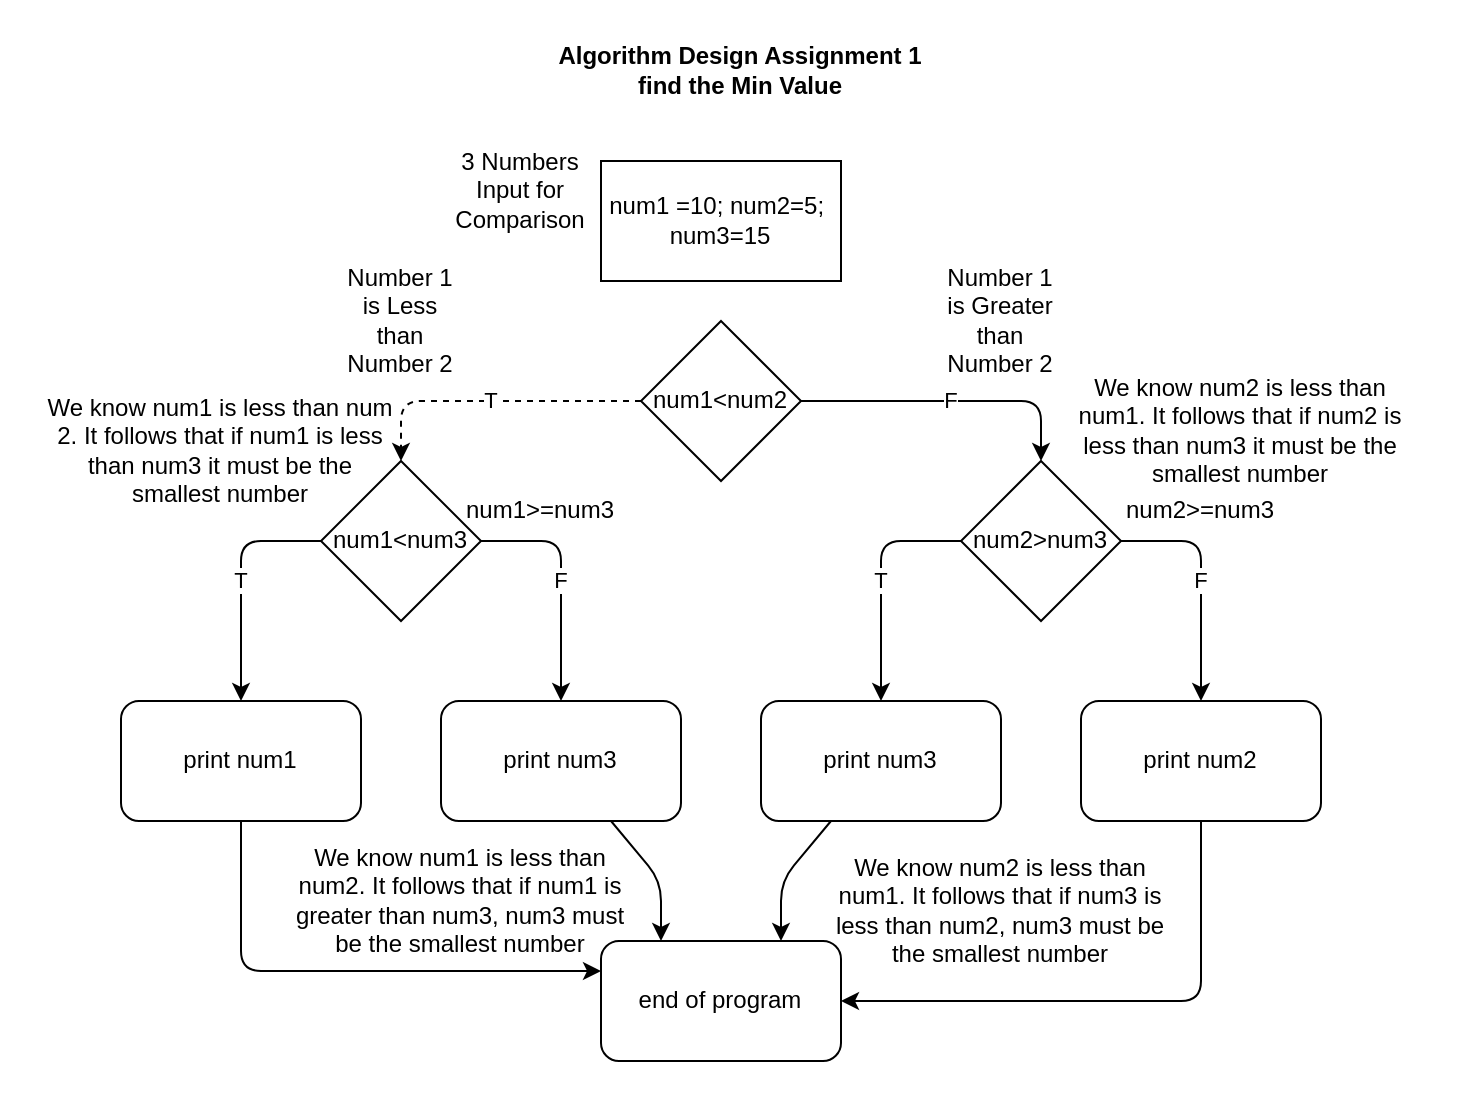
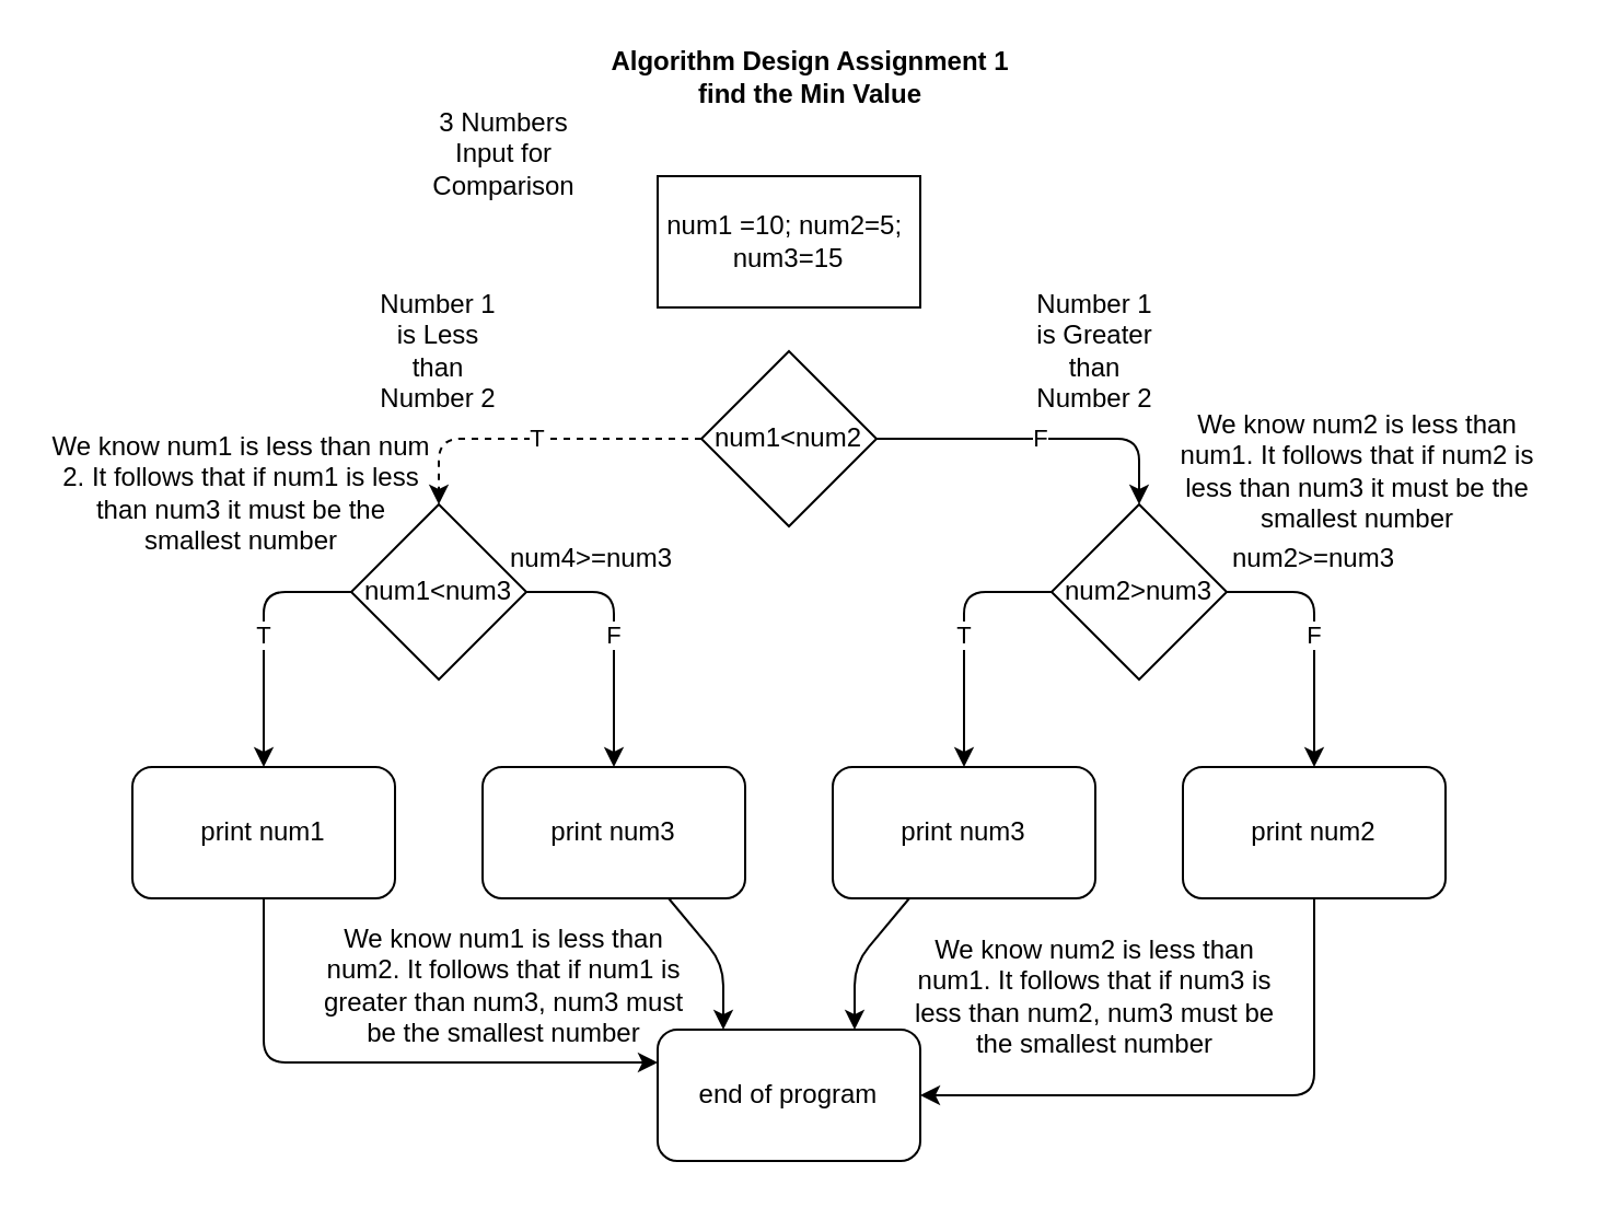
- <mxCell id="24" value="3 Numbers Input for Comparison" style="text;strokeColor=none;align=center;fillColor=none;html=1;verticalAlign=middle;whiteSpace=wrap;rounded=0;" parent="1" vertex="1"><mxGeometry x="230" y="80" width="60" height="30" as="geometry" /></mxCell>
+ <mxCell id="24" value="3 Numbers Input for Comparison" style="text;strokeColor=none;align=center;fillColor=none;html=1;verticalAlign=middle;whiteSpace=wrap;rounded=0;" parent="1" vertex="1"><mxGeometry x="200" y="55" width="60" height="30" as="geometry" /></mxCell>
- <mxCell id="21" value="num1&amp;gt;=num3" style="text;strokeColor=none;align=center;fillColor=none;html=1;verticalAlign=middle;whiteSpace=wrap;rounded=0;" parent="1" vertex="1"><mxGeometry x="240" y="240" width="60" height="30" as="geometry" /></mxCell>
+ <mxCell id="21" value="num4&amp;gt;=num3" style="text;strokeColor=none;align=center;fillColor=none;html=1;verticalAlign=middle;whiteSpace=wrap;rounded=0;" parent="1" vertex="1"><mxGeometry x="240" y="240" width="60" height="30" as="geometry" /></mxCell>
